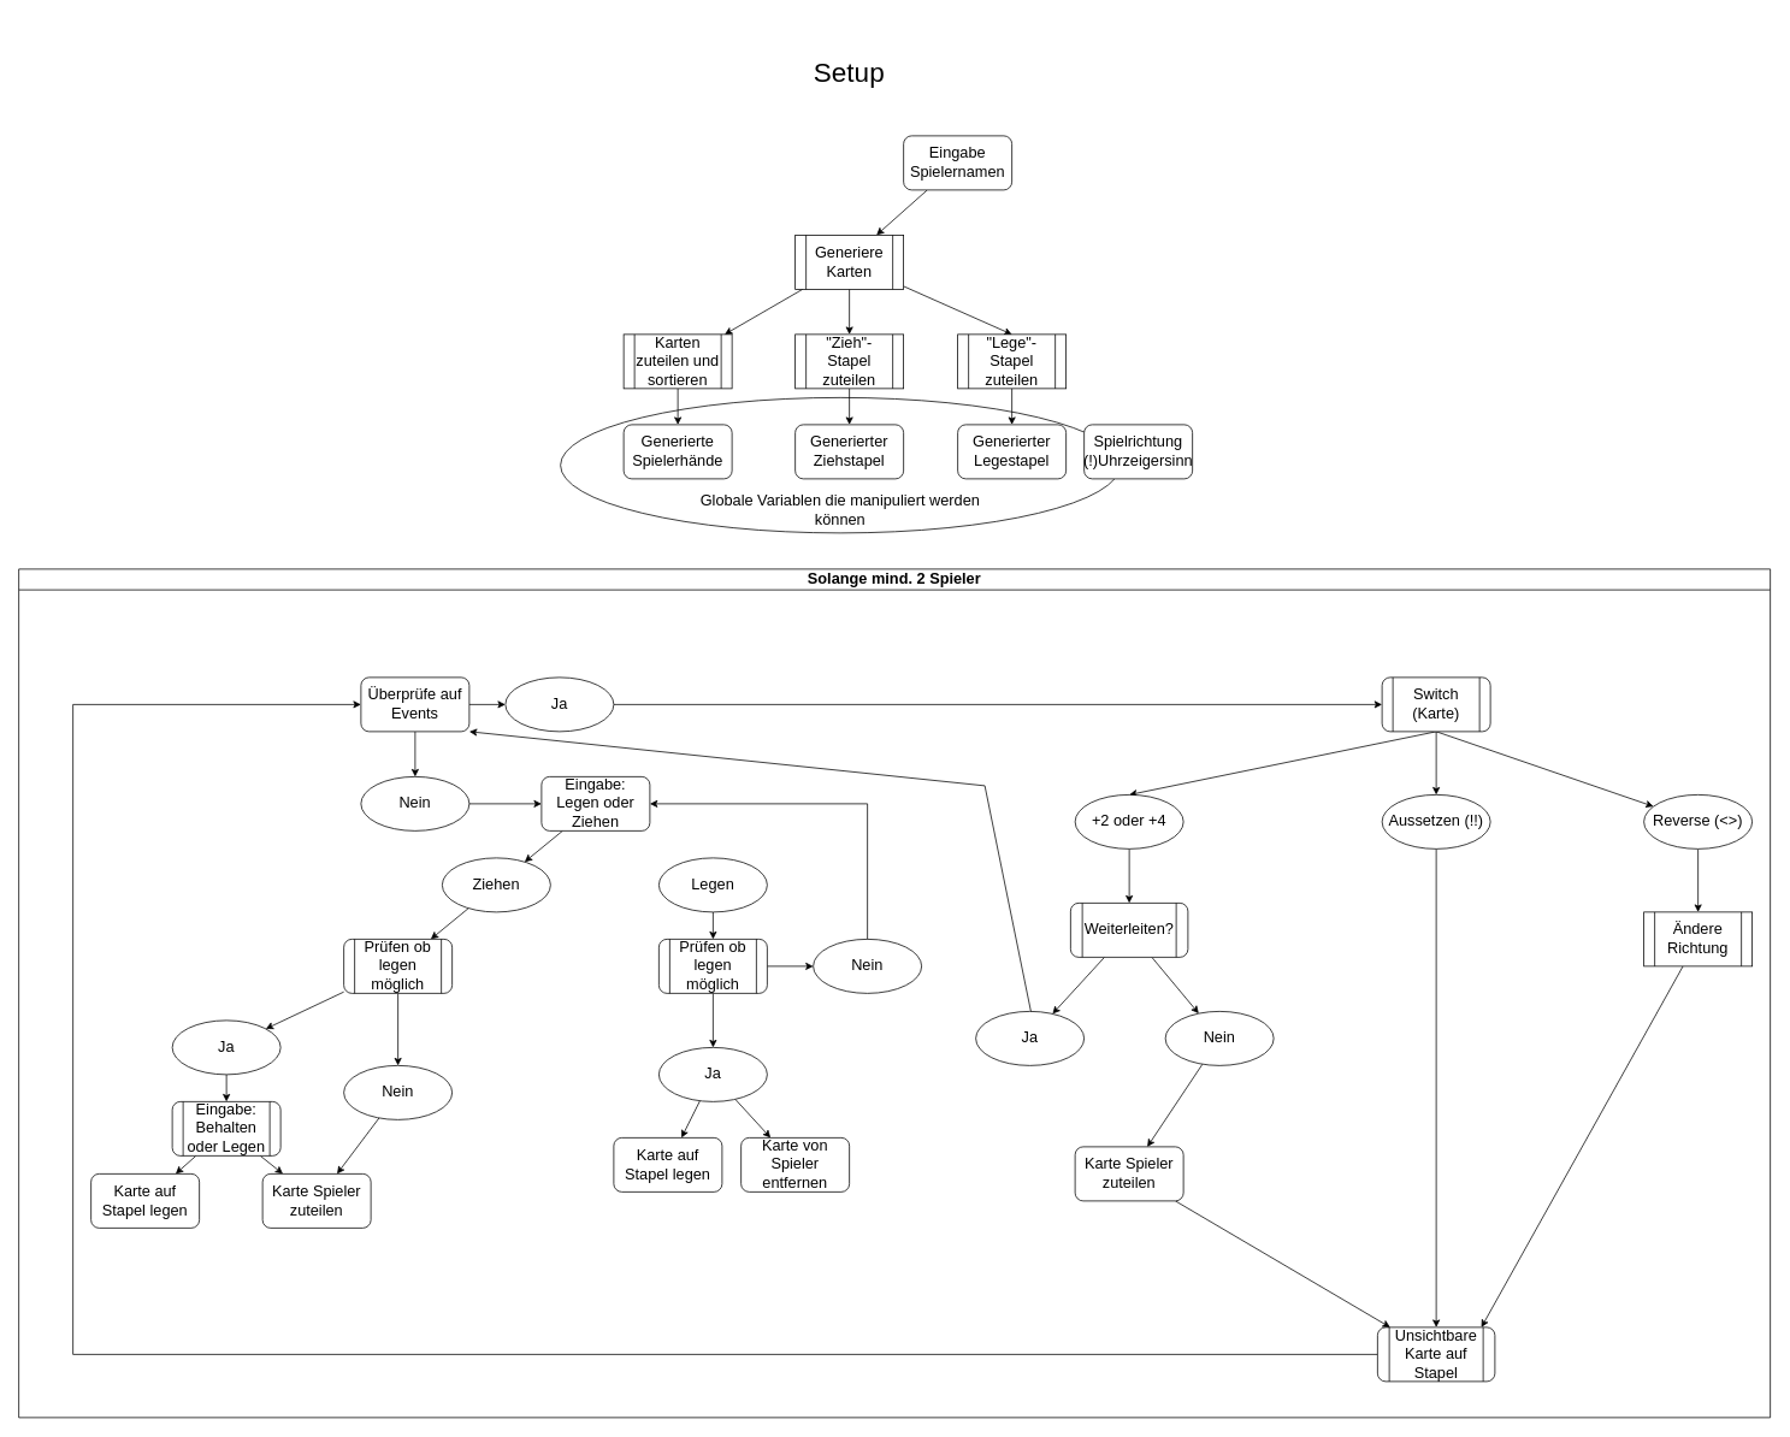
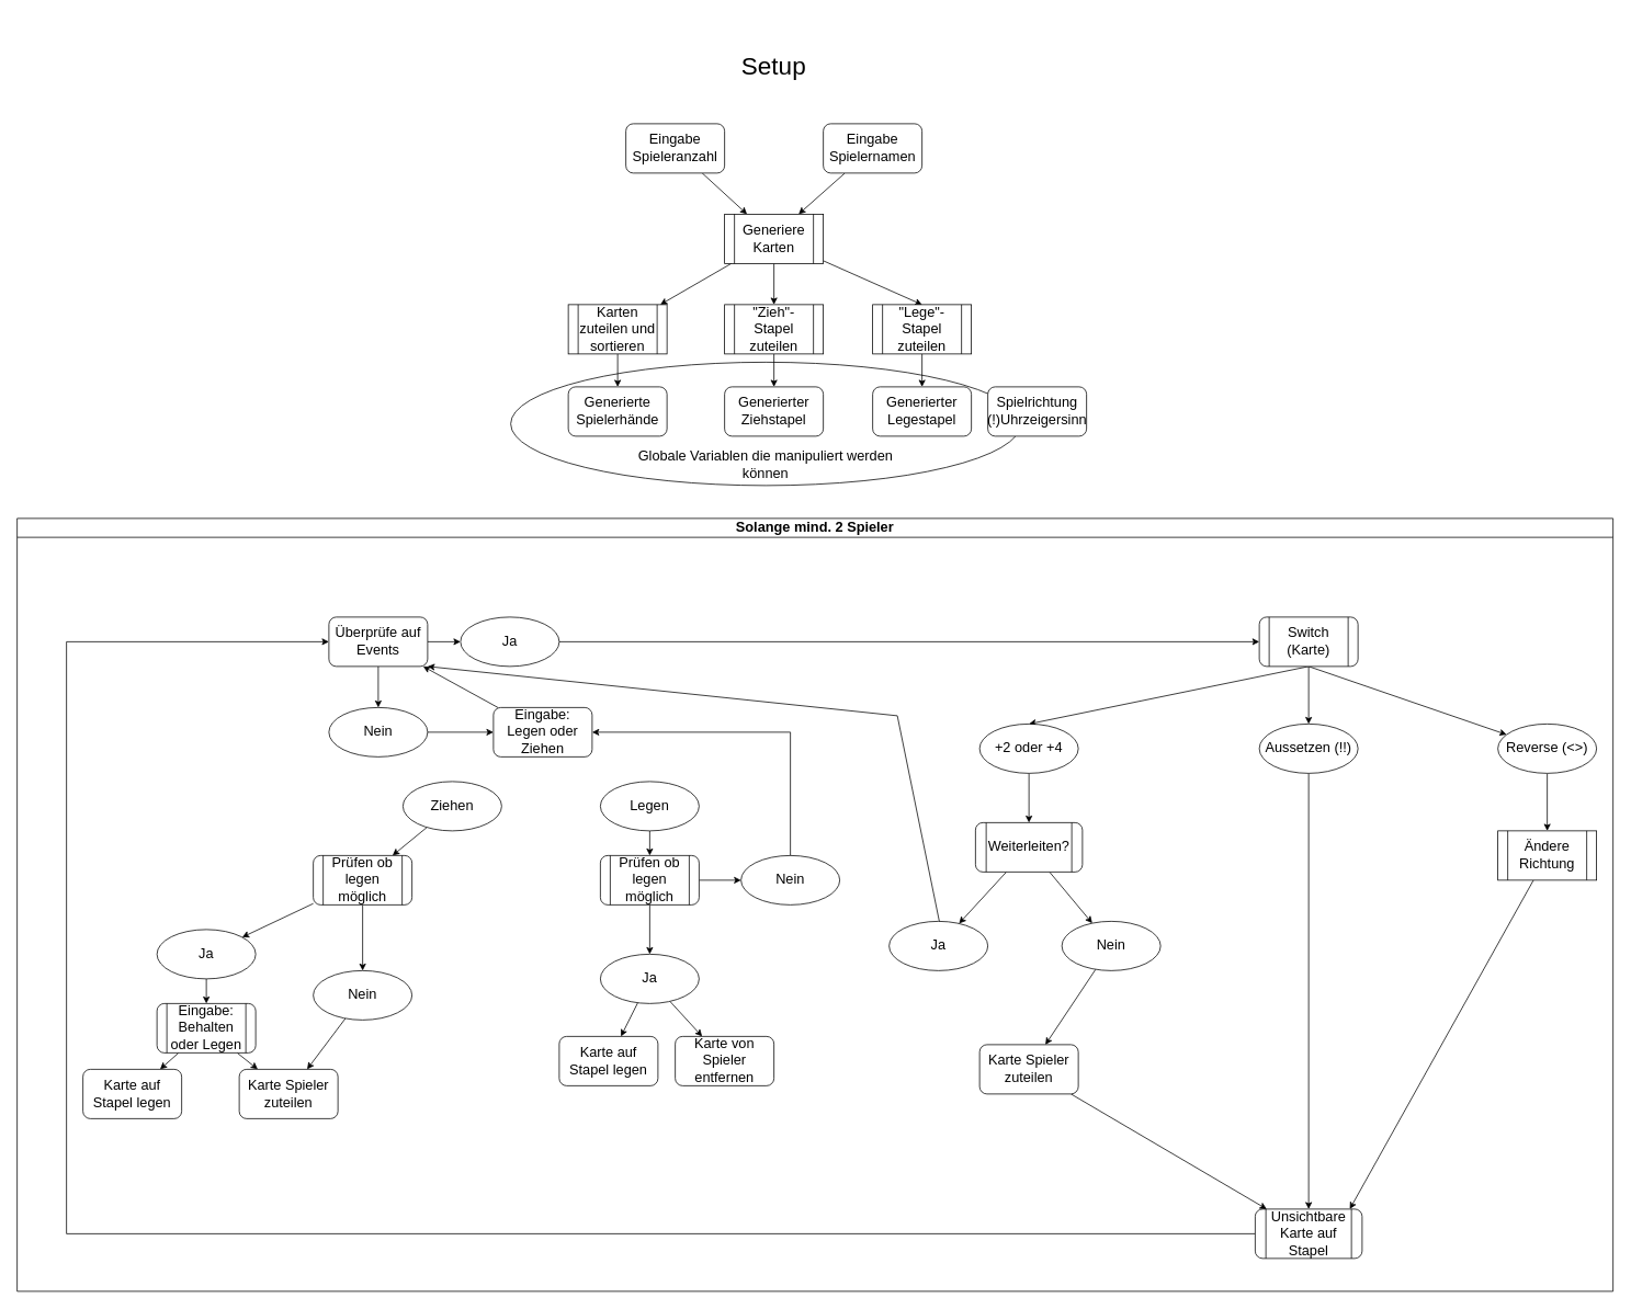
+ <mxCell id="4" value="Eingabe Spieleranzahl" style="rounded=1;whiteSpace=wrap;html=1;fontSize=17;" vertex="1" parent="1"><mxGeometry x="760" y="150" width="120" height="60" as="geometry" /></mxCell>
+ <mxCell id="3" value="" style="edgeStyle=none;rounded=0;orthogonalLoop=1;jettySize=auto;html=1;fontSize=17;" edge="1" parent="1" source="4" target="11"><mxGeometry relative="1" as="geometry" /></mxCell>
- <mxCell id="35" value="" style="edgeStyle=none;rounded=0;orthogonalLoop=1;jettySize=auto;html=1;fontSize=17;" edge="1" parent="23" source="36" target="38"><mxGeometry relative="1" as="geometry" /></mxCell>
+ <mxCell id="35" value="" style="edgeStyle=none;rounded=0;orthogonalLoop=1;jettySize=auto;html=1;fontSize=17;" edge="1" parent="23" source="36" target="26"><mxGeometry relative="1" as="geometry" /></mxCell>
